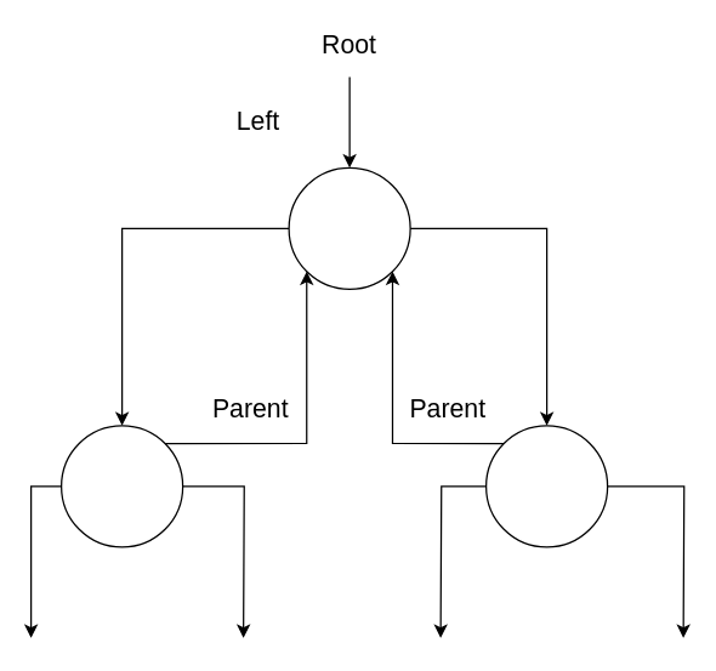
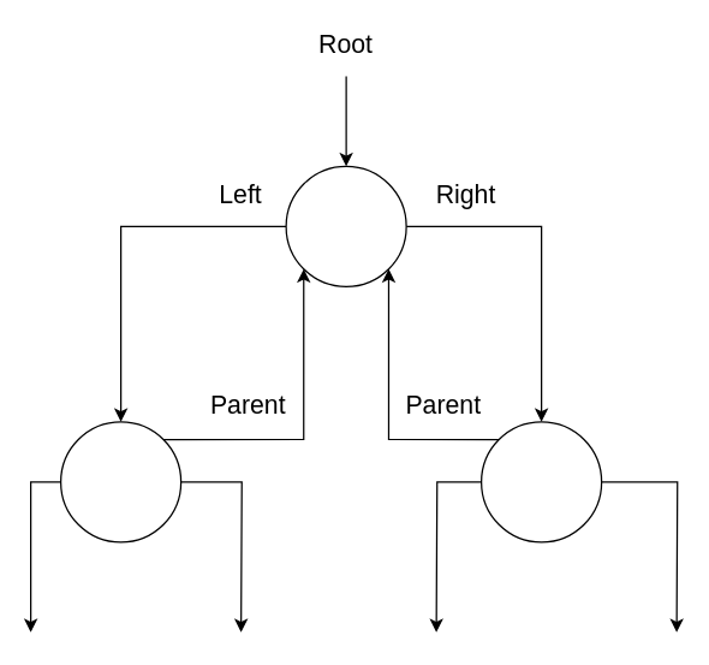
- <mxCell id="15" value="&lt;font style=&quot;font-size: 17px&quot;&gt;Left&lt;/font&gt;" style="text;html=1;strokeColor=none;fillColor=none;align=center;verticalAlign=middle;whiteSpace=wrap;rounded=0;" vertex="1" parent="1"><mxGeometry x="150" y="70" width="40" height="20" as="geometry" /></mxCell>
+ <mxCell id="15" value="&lt;font style=&quot;font-size: 17px&quot;&gt;Left&lt;/font&gt;" style="text;html=1;strokeColor=none;fillColor=none;align=center;verticalAlign=middle;whiteSpace=wrap;rounded=0;" vertex="1" parent="1"><mxGeometry x="140" y="120" width="40" height="20" as="geometry" /></mxCell>
+ <mxCell id="16" value="&lt;span style=&quot;font-size: 17px&quot;&gt;Right&lt;/span&gt;" style="text;html=1;strokeColor=none;fillColor=none;align=center;verticalAlign=middle;whiteSpace=wrap;rounded=0;" vertex="1" parent="1"><mxGeometry x="290" y="120" width="40" height="20" as="geometry" /></mxCell>
